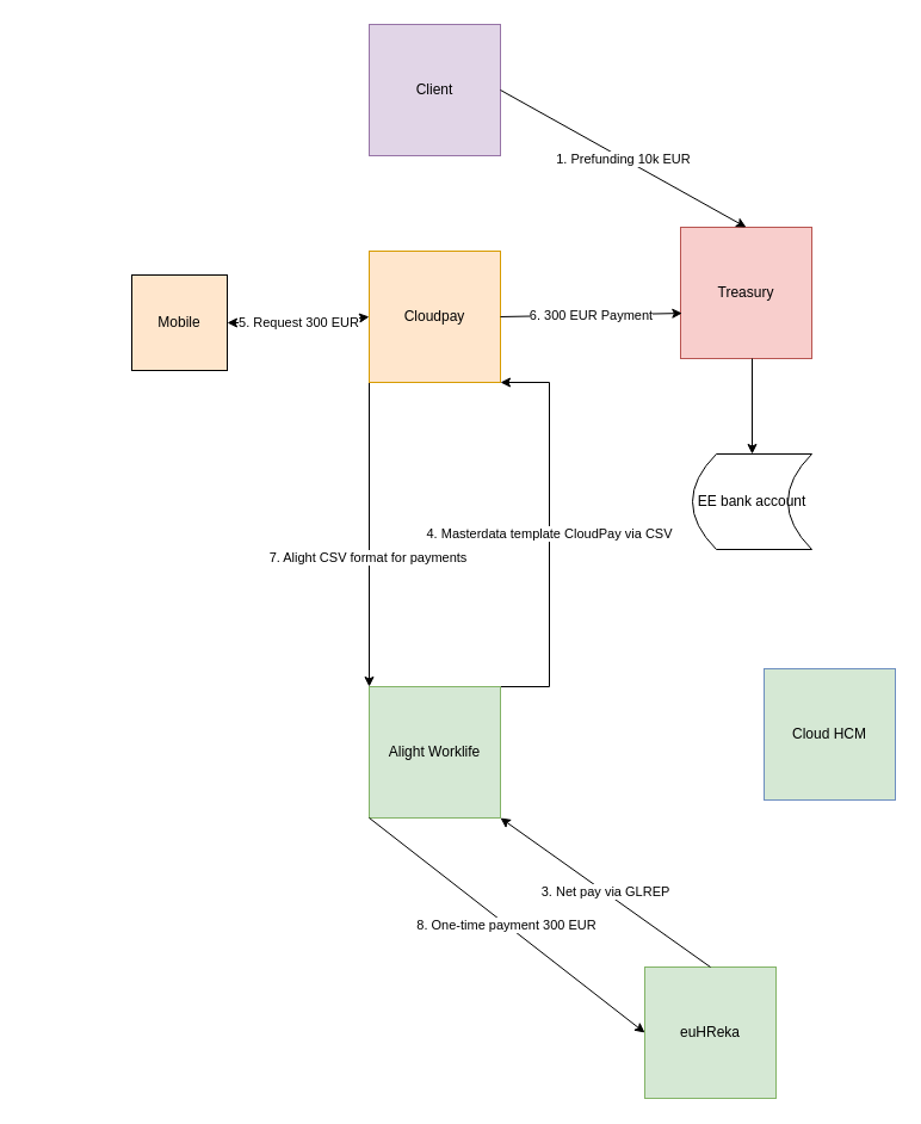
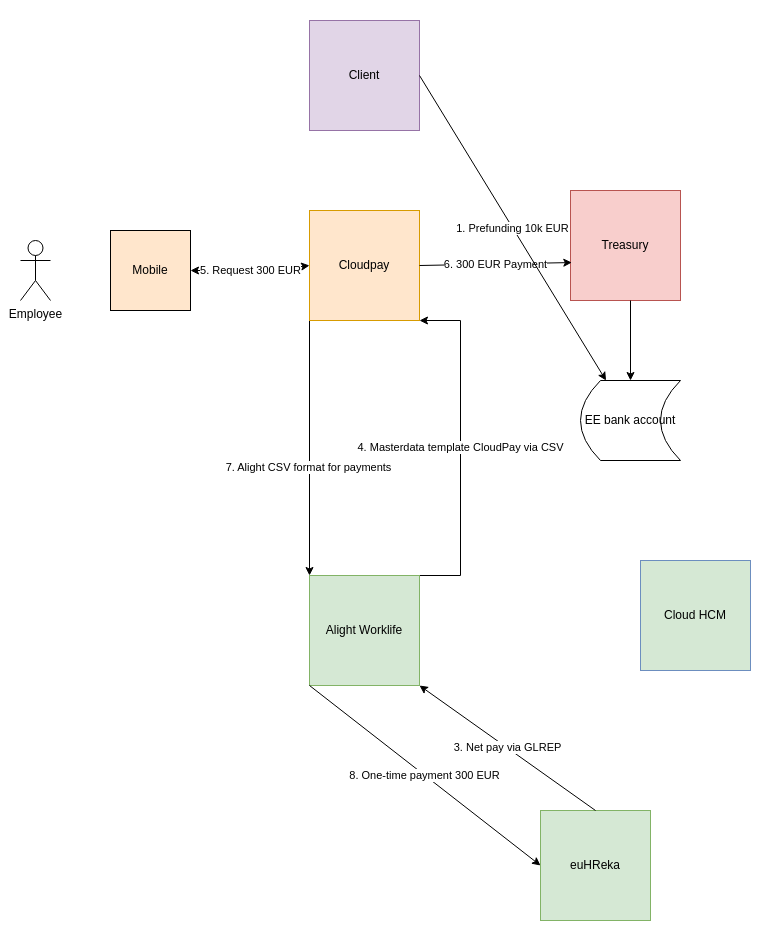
- <mxCell id="16" value="1. Prefunding 10k EUR" style="endArrow=classic;html=1;rounded=0;exitX=1;exitY=0.5;exitDx=0;exitDy=0;entryX=0.5;entryY=0;entryDx=0;entryDy=0;" parent="1" source="15" target="11" edge="1"><mxGeometry width="50" height="50" relative="1" as="geometry"><mxPoint x="340" y="600" as="sourcePoint" /><mxPoint x="390" y="550" as="targetPoint" /></mxGeometry></mxCell>
+ <mxCell id="16" value="1. Prefunding 10k EUR" style="endArrow=classic;html=1;rounded=0;exitX=1;exitY=0.5;exitDx=0;exitDy=0;" parent="1" source="15" target="18" edge="1"><mxGeometry width="50" height="50" relative="1" as="geometry"><mxPoint x="340" y="600" as="sourcePoint" /><mxPoint x="390" y="550" as="targetPoint" /></mxGeometry></mxCell>
+ <mxCell id="5" value="Employee" style="shape=umlActor;verticalLabelPosition=bottom;verticalAlign=top;html=1;outlineConnect=0;" parent="1" vertex="1"><mxGeometry x="20" y="240" width="30" height="60" as="geometry" /></mxCell>
